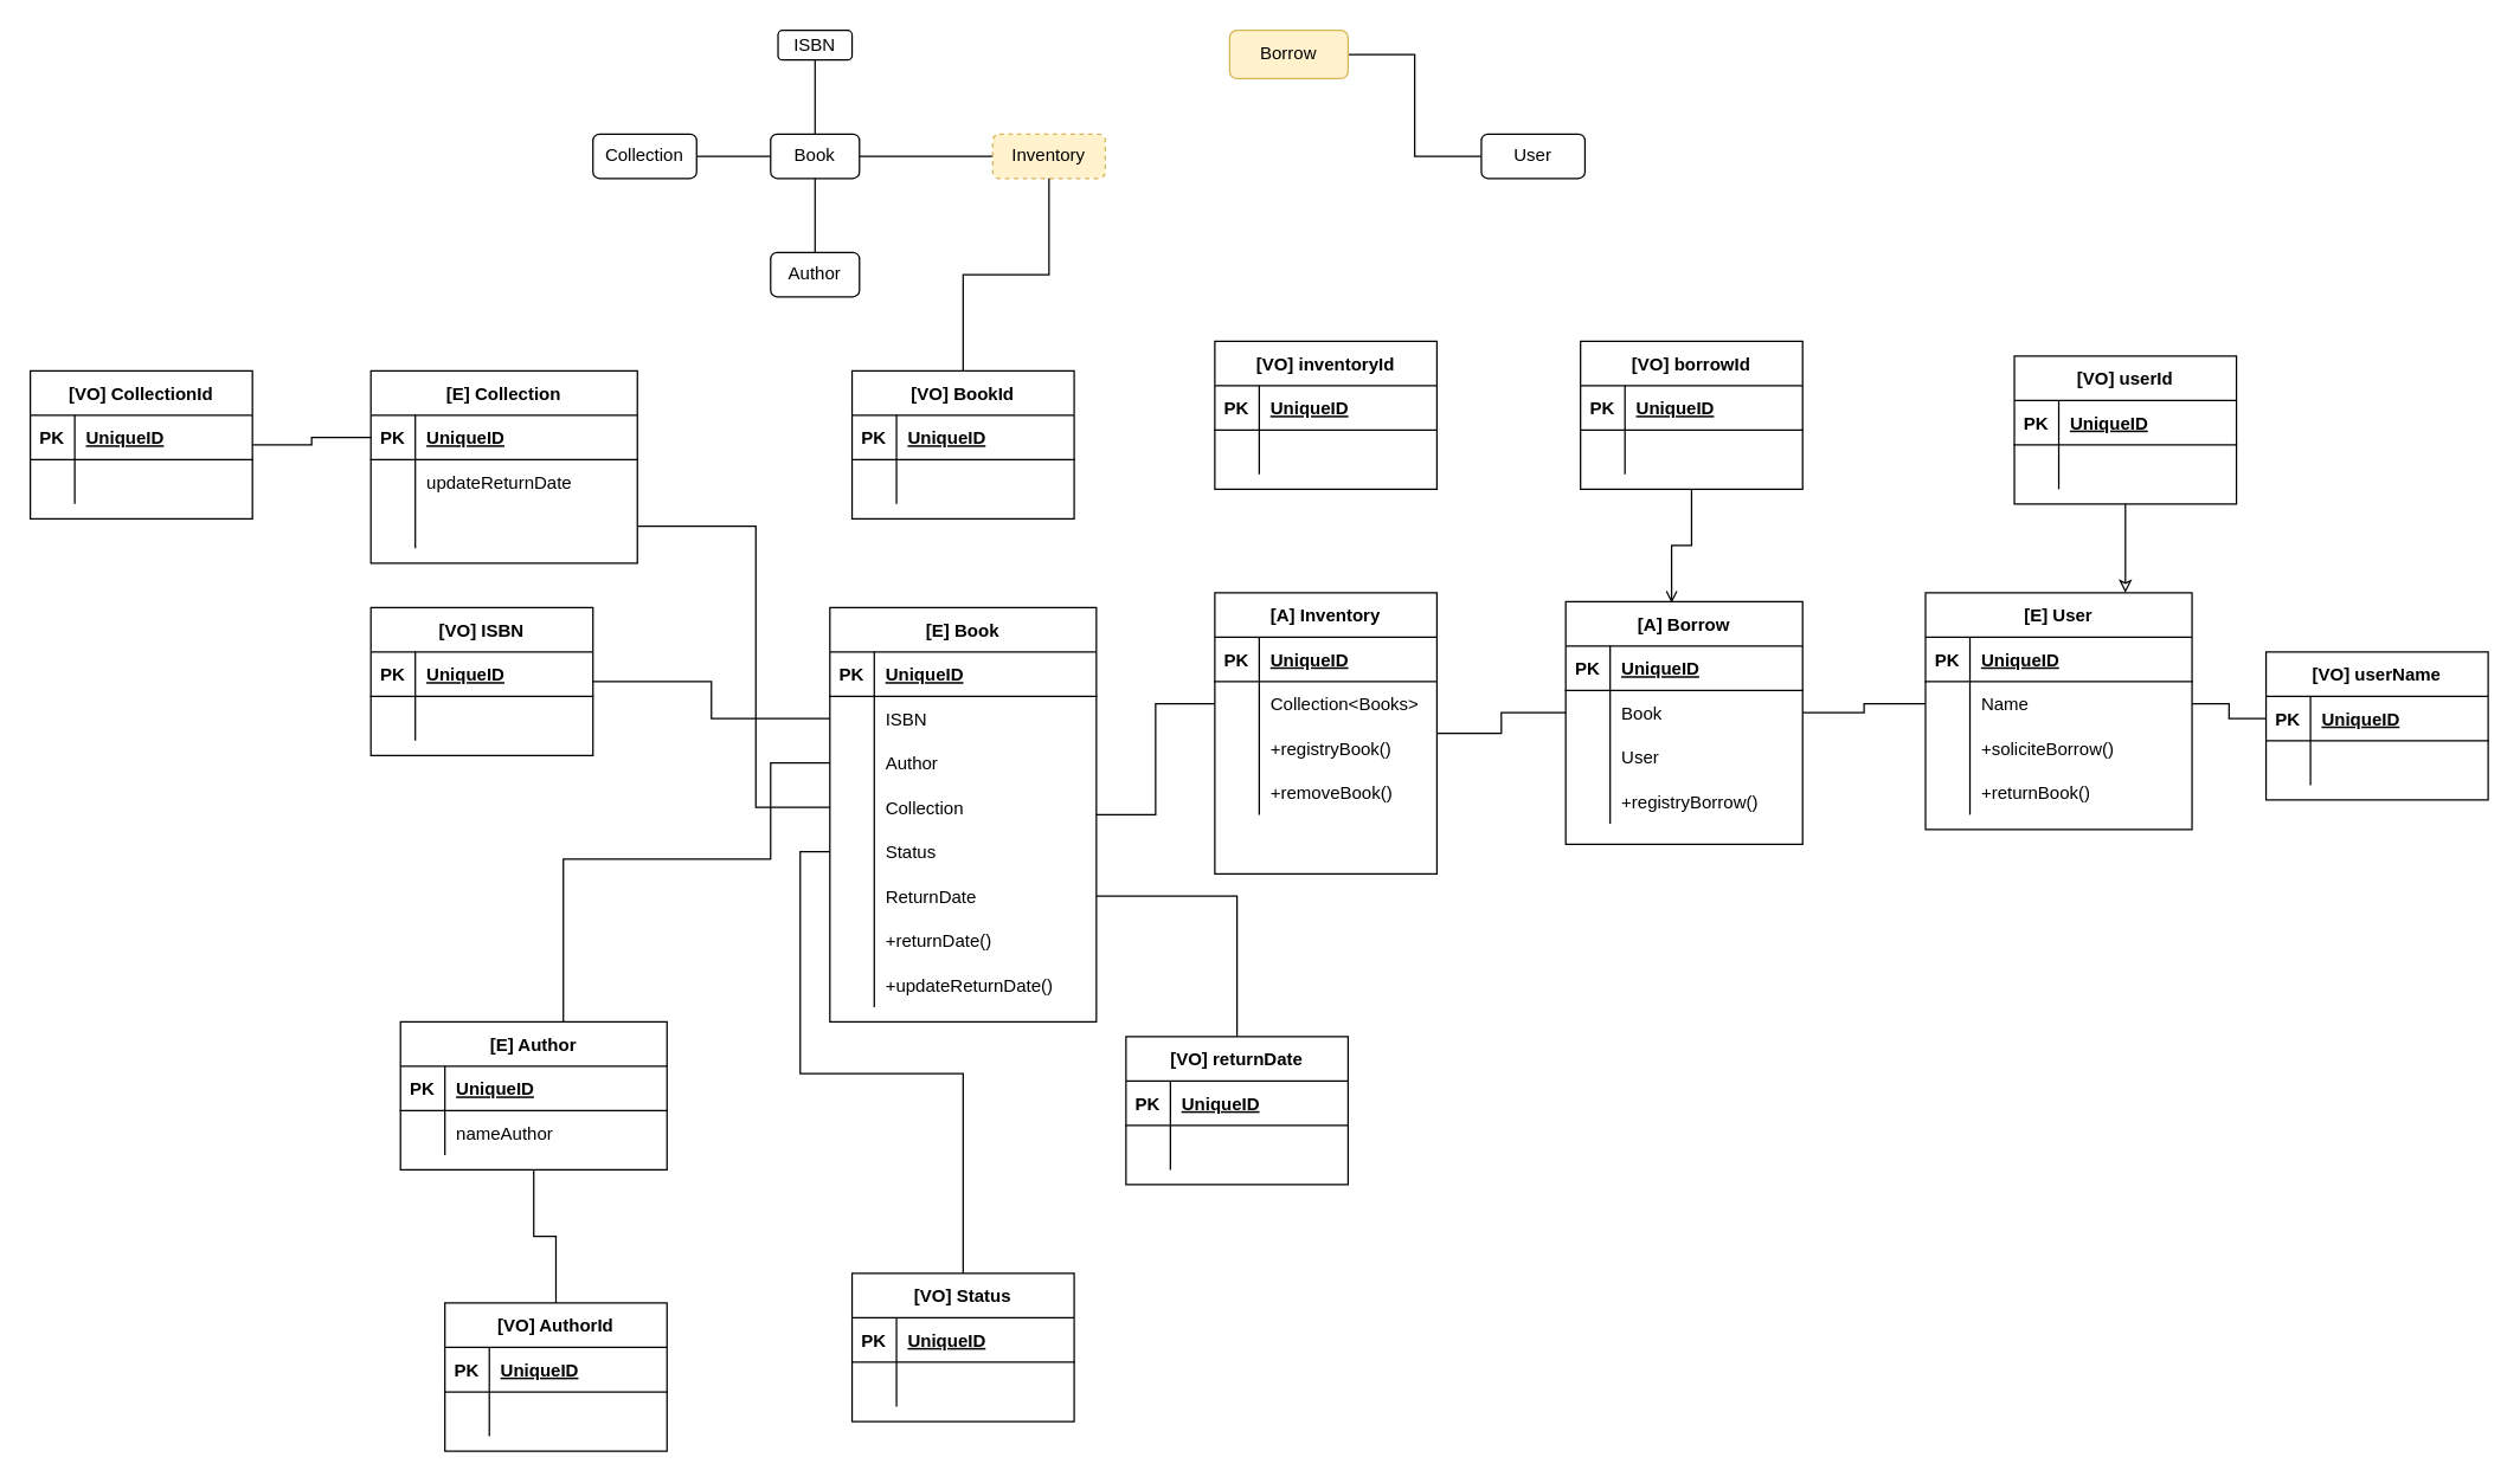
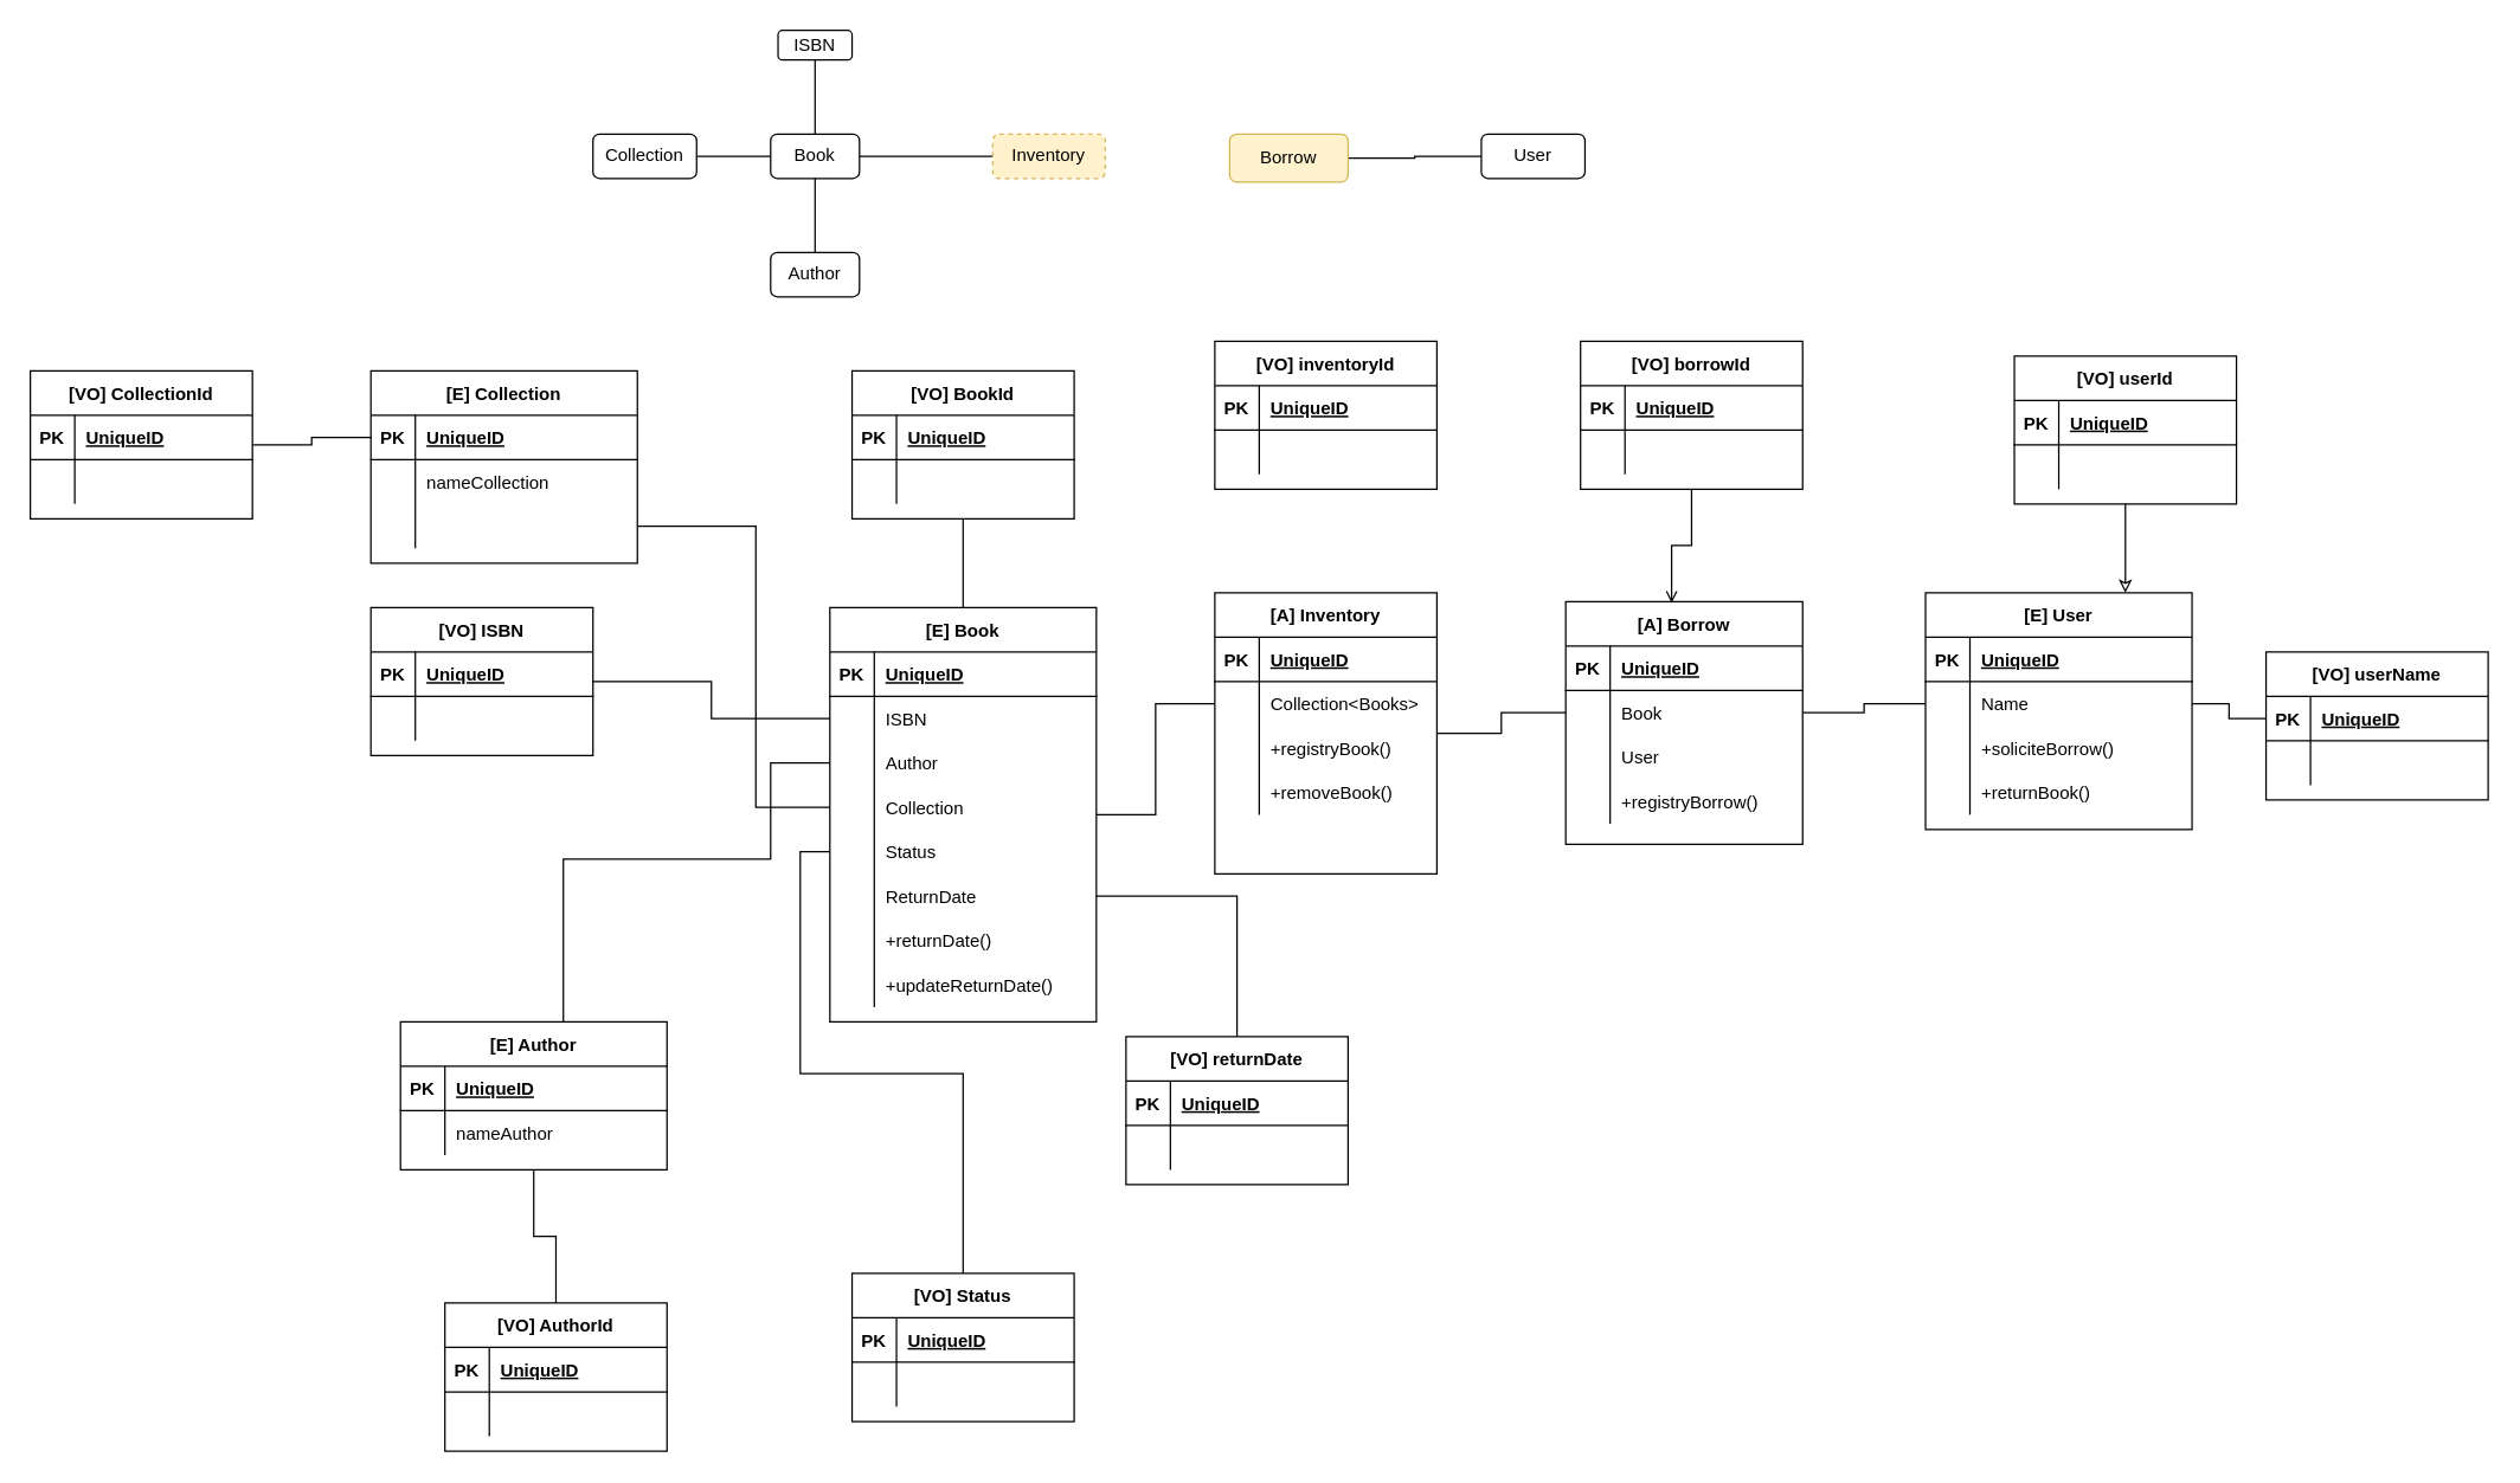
- <mxCell id="9" value="Borrow" style="rounded=1;whiteSpace=wrap;html=1;fillColor=#fff2cc;strokeColor=#d6b656;" vertex="1" parent="1"><mxGeometry x="830" y="20" width="80" height="32.5" as="geometry" /></mxCell>
+ <mxCell id="9" value="Borrow" style="rounded=1;whiteSpace=wrap;html=1;fillColor=#fff2cc;strokeColor=#d6b656;" vertex="1" parent="1"><mxGeometry x="830" y="90" width="80" height="32.5" as="geometry" /></mxCell>
- <mxCell id="80" style="edgeStyle=orthogonalEdgeStyle;rounded=0;orthogonalLoop=1;jettySize=auto;html=1;endArrow=none;endFill=0;" edge="1" parent="1" source="81" target="5"><mxGeometry relative="1" as="geometry" /></mxCell>
+ <mxCell id="80" style="edgeStyle=orthogonalEdgeStyle;rounded=0;orthogonalLoop=1;jettySize=auto;html=1;entryX=0.5;entryY=0;entryDx=0;entryDy=0;endArrow=none;endFill=0;" edge="1" parent="1" source="81" target="55"><mxGeometry relative="1" as="geometry" /></mxCell>
- <mxCell id="111" value="updateReturnDate" style="shape=partialRectangle;connectable=0;fillColor=none;top=0;left=0;bottom=0;right=0;align=left;spacingLeft=6;overflow=hidden;" vertex="1" parent="109"><mxGeometry x="30" width="150" height="30" as="geometry" /></mxCell>
+ <mxCell id="111" value="nameCollection" style="shape=partialRectangle;connectable=0;fillColor=none;top=0;left=0;bottom=0;right=0;align=left;spacingLeft=6;overflow=hidden;" vertex="1" parent="109"><mxGeometry x="30" width="150" height="30" as="geometry" /></mxCell>
